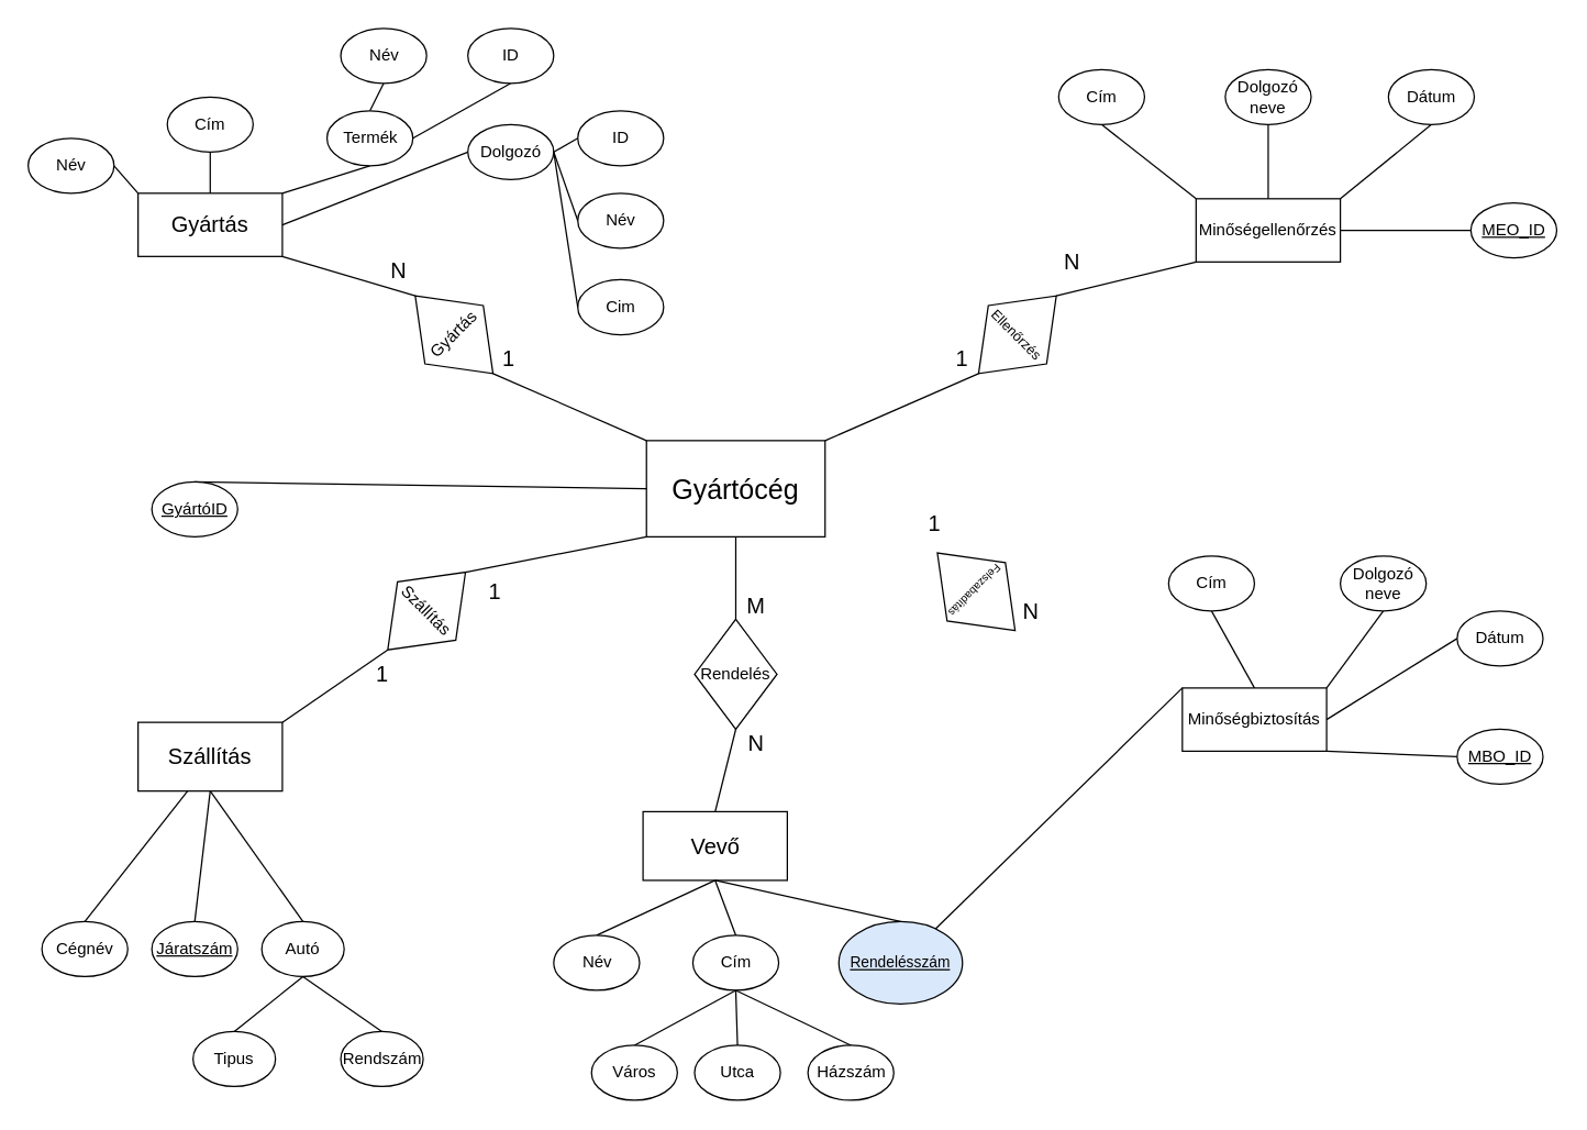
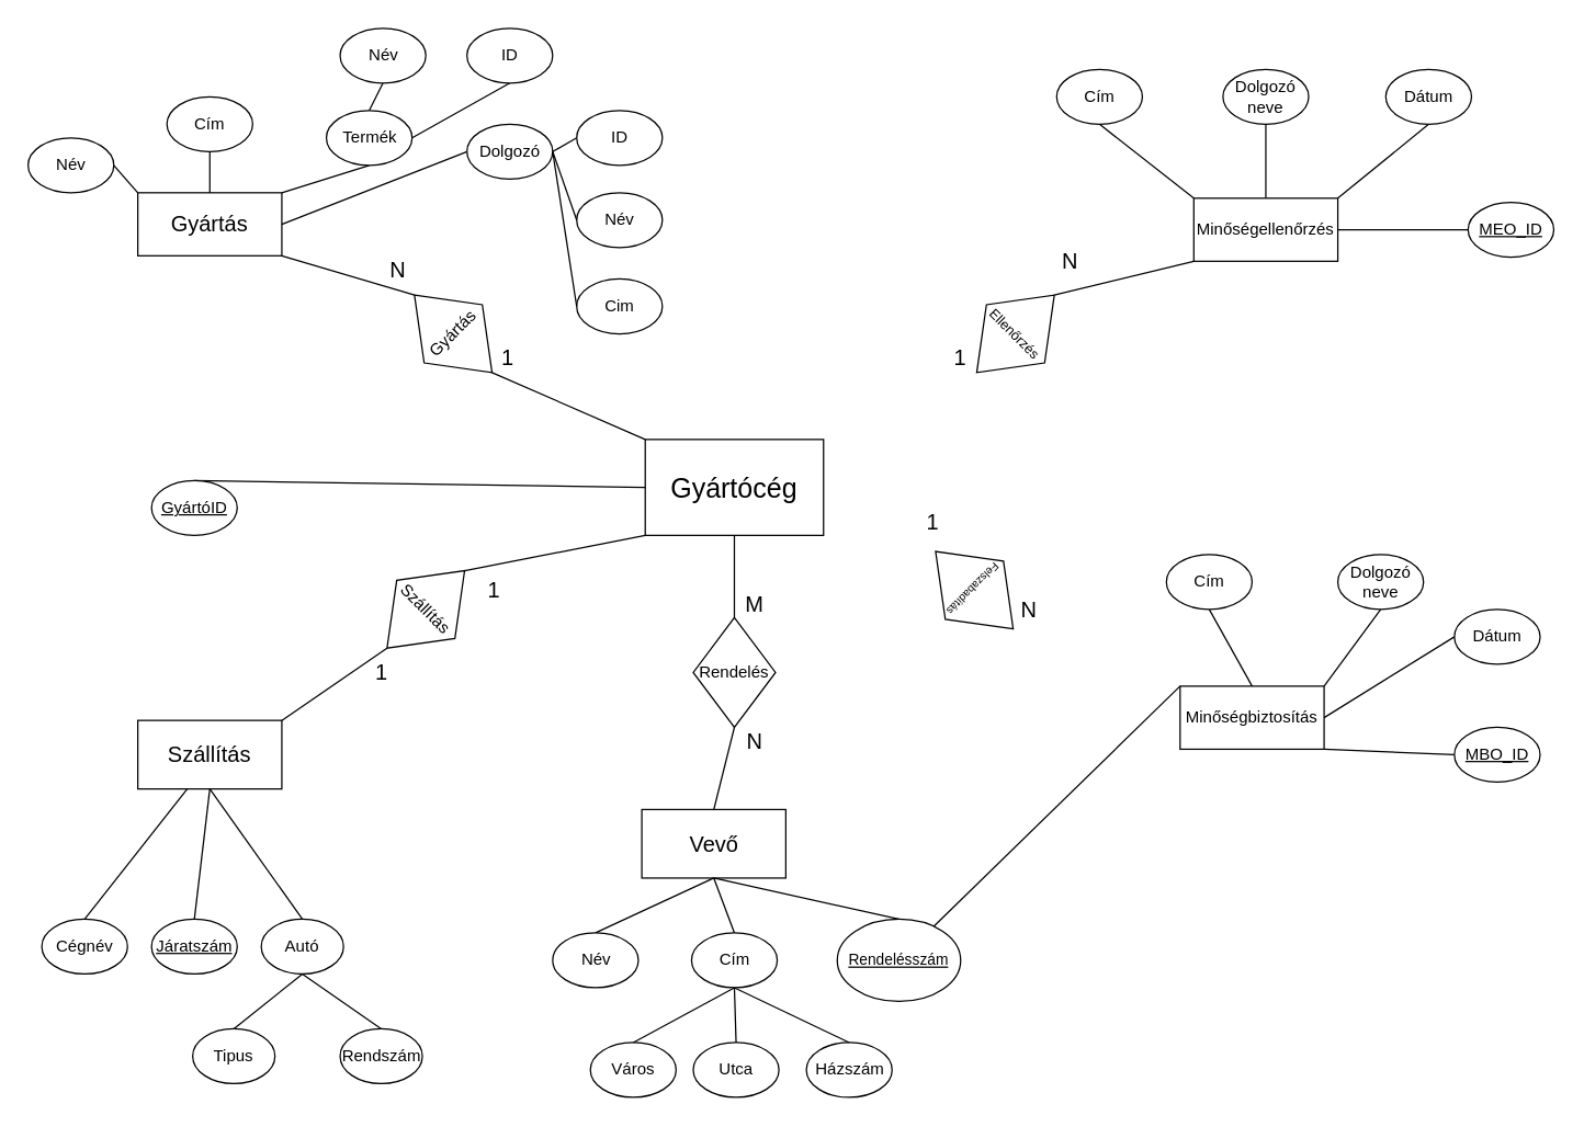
- <mxCell id="12" value="" style="endArrow=none;html=1;rounded=0;strokeColor=#000000;entryX=0.5;entryY=1;entryDx=0;entryDy=0;exitX=1;exitY=0;exitDx=0;exitDy=0;" parent="1" source="2" target="8" edge="1"><mxGeometry width="50" height="50" relative="1" as="geometry"><mxPoint x="620" y="344" as="sourcePoint" /><mxPoint x="670" y="294" as="targetPoint" /></mxGeometry></mxCell>
- <mxCell id="45" value="&lt;font style=&quot;color: rgb(0, 0, 0); font-size: 11px;&quot;&gt;&lt;u style=&quot;&quot;&gt;Rendelésszám&lt;/u&gt;&lt;/font&gt;" style="ellipse;whiteSpace=wrap;html=1;strokeColor=#000000;fillColor=#dae8fc;" parent="1" vertex="1"><mxGeometry x="610" y="670" width="90" height="60" as="geometry" /></mxCell>
+ <mxCell id="45" value="&lt;font style=&quot;color: rgb(0, 0, 0); font-size: 11px;&quot;&gt;&lt;u style=&quot;&quot;&gt;Rendelésszám&lt;/u&gt;&lt;/font&gt;" style="ellipse;whiteSpace=wrap;html=1;strokeColor=#000000;fillColor=#FFFFFF;" parent="1" vertex="1"><mxGeometry x="610" y="670" width="90" height="60" as="geometry" /></mxCell>
